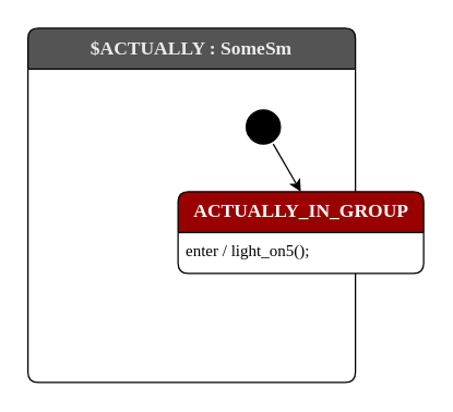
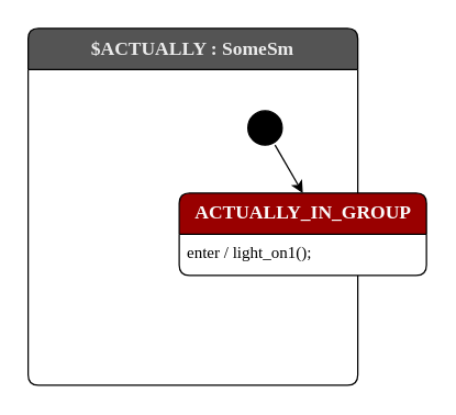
- <mxCell id="6" value="enter / light_on5();" style="fontFamily=Lucida Console;align=left;verticalAlign=top;fillColor=none;gradientColor=none;strokeColor=none;rounded=0;spacingLeft=4;resizable=0;movable=0;deletable=0;rotatable=0;autosize=1;" parent="5" vertex="1" connectable="0"><mxGeometry y="30" width="160" height="20" as="geometry" /></mxCell>
+ <mxCell id="6" value="enter / light_on1();" style="fontFamily=Lucida Console;align=left;verticalAlign=top;fillColor=none;gradientColor=none;strokeColor=none;rounded=0;spacingLeft=4;resizable=0;movable=0;deletable=0;rotatable=0;autosize=1;" parent="5" vertex="1" connectable="0"><mxGeometry y="30" width="160" height="20" as="geometry" /></mxCell>
